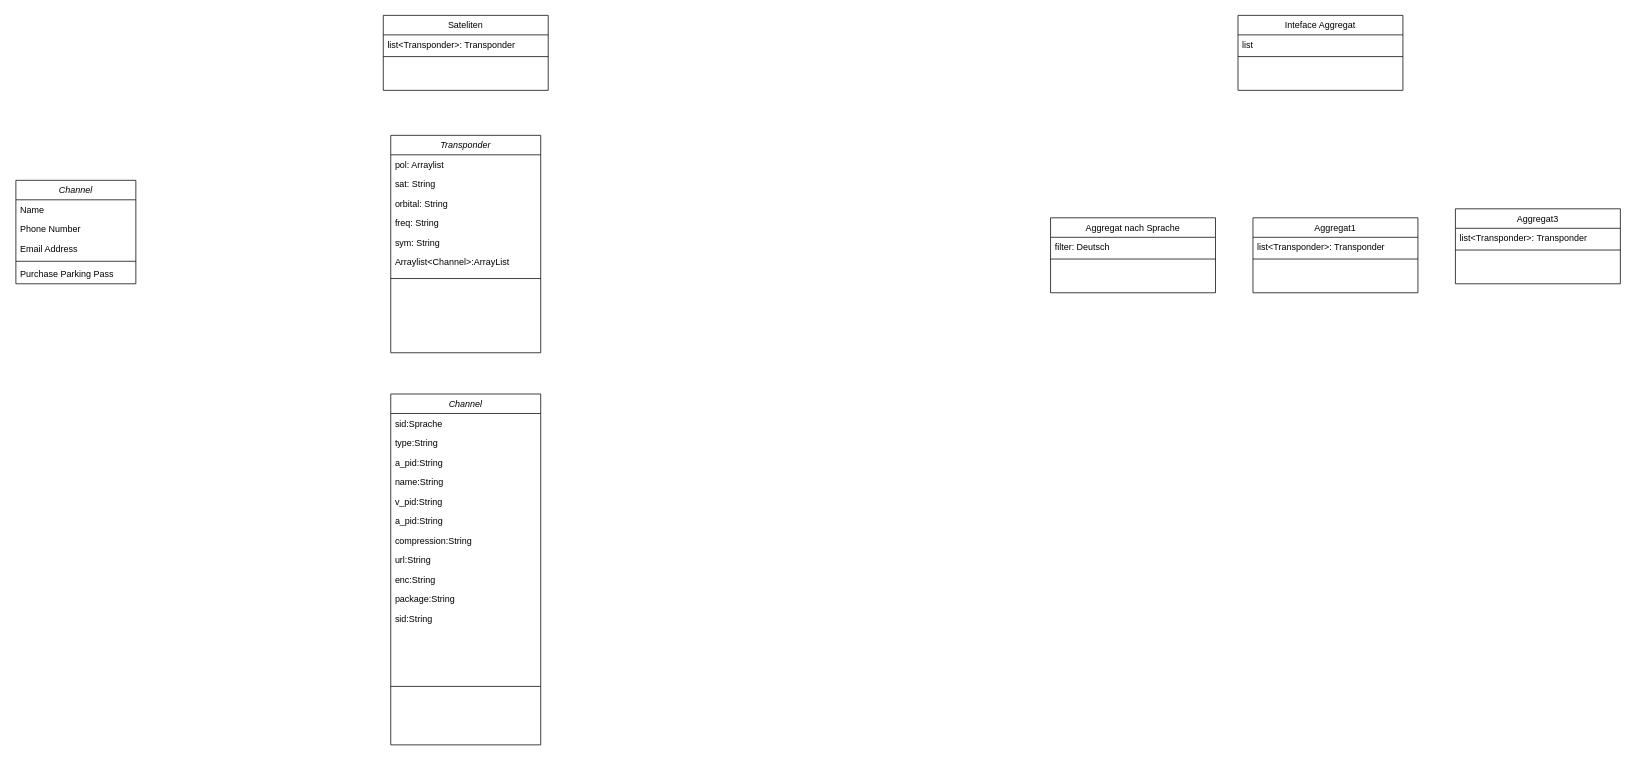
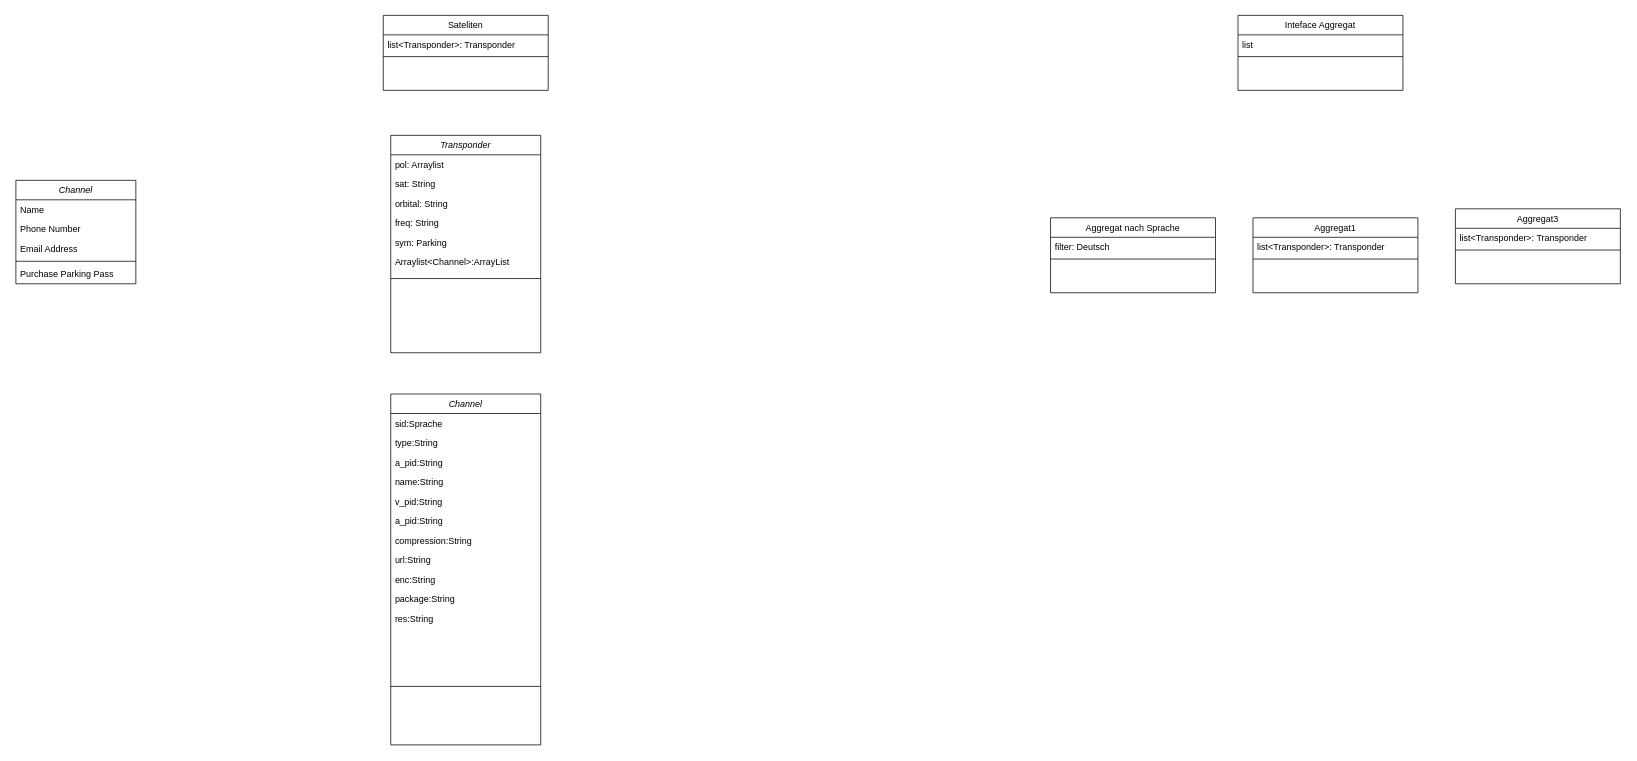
- <mxCell id="16" value="sym: String" style="text;align=left;verticalAlign=top;spacingLeft=4;spacingRight=4;overflow=hidden;rotatable=0;points=[[0,0.5],[1,0.5]];portConstraint=eastwest;rounded=0;shadow=0;html=0;" parent="11" vertex="1"><mxGeometry y="130" width="200" height="26" as="geometry" /></mxCell>
+ <mxCell id="16" value="sym: Parking" style="text;align=left;verticalAlign=top;spacingLeft=4;spacingRight=4;overflow=hidden;rotatable=0;points=[[0,0.5],[1,0.5]];portConstraint=eastwest;rounded=0;shadow=0;html=0;" parent="11" vertex="1"><mxGeometry y="130" width="200" height="26" as="geometry" /></mxCell>
- <mxCell id="30" value="sid:String" style="text;align=left;verticalAlign=top;spacingLeft=4;spacingRight=4;overflow=hidden;rotatable=0;points=[[0,0.5],[1,0.5]];portConstraint=eastwest;rounded=0;shadow=0;html=0;" parent="19" vertex="1"><mxGeometry y="286" width="200" height="26" as="geometry" /></mxCell>
+ <mxCell id="30" value="res:String" style="text;align=left;verticalAlign=top;spacingLeft=4;spacingRight=4;overflow=hidden;rotatable=0;points=[[0,0.5],[1,0.5]];portConstraint=eastwest;rounded=0;shadow=0;html=0;" parent="19" vertex="1"><mxGeometry y="286" width="200" height="26" as="geometry" /></mxCell>
